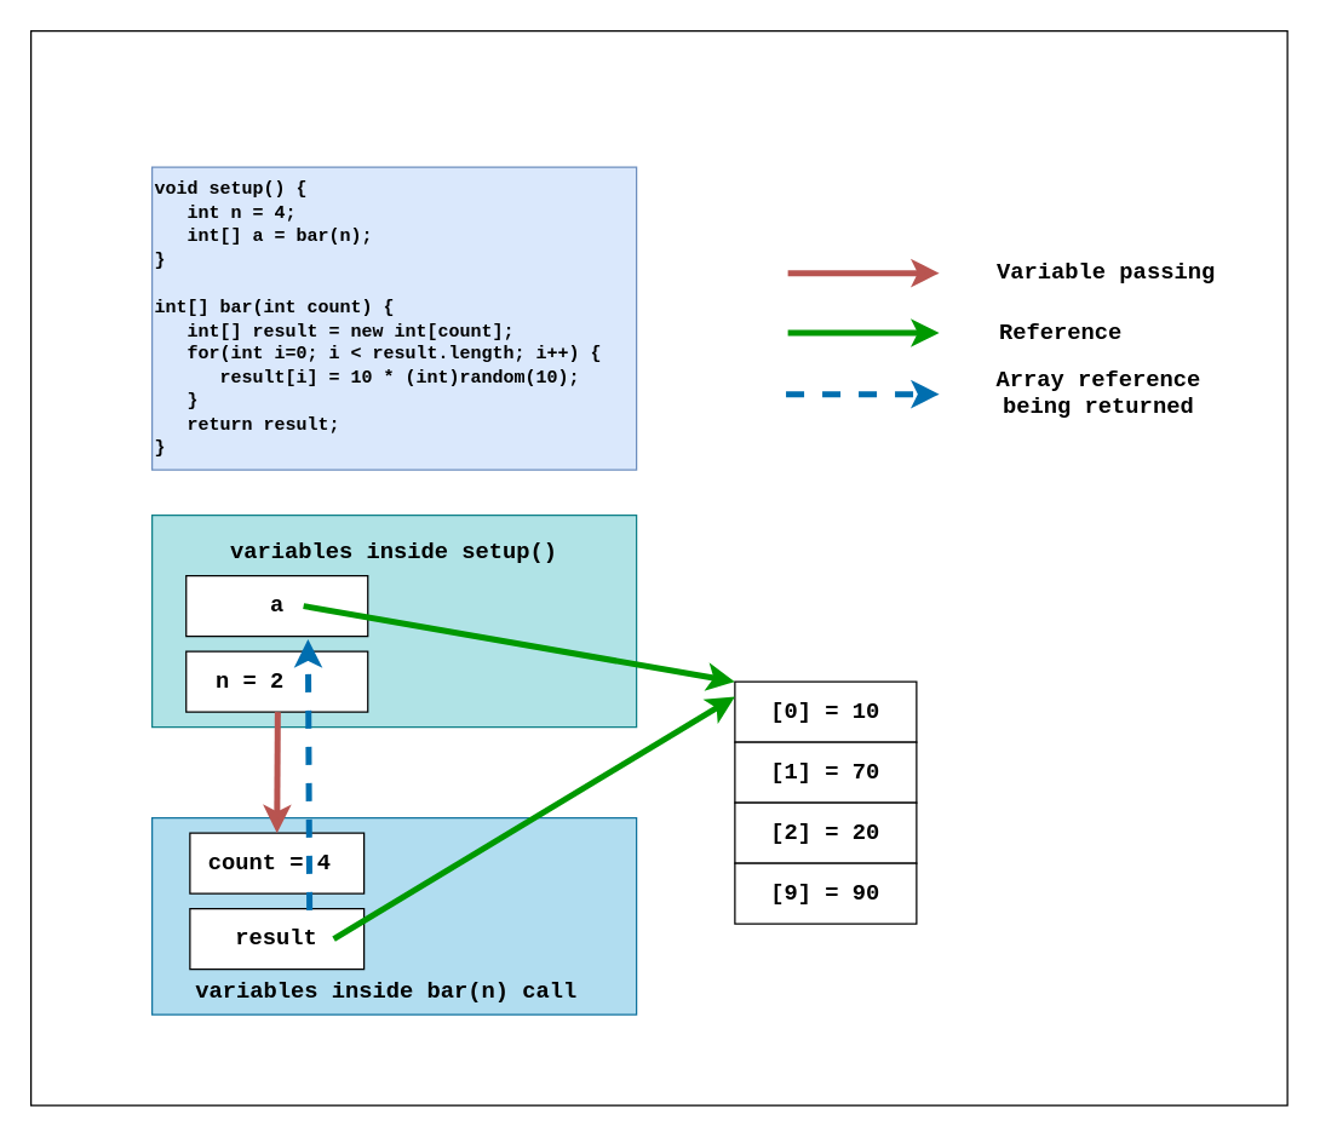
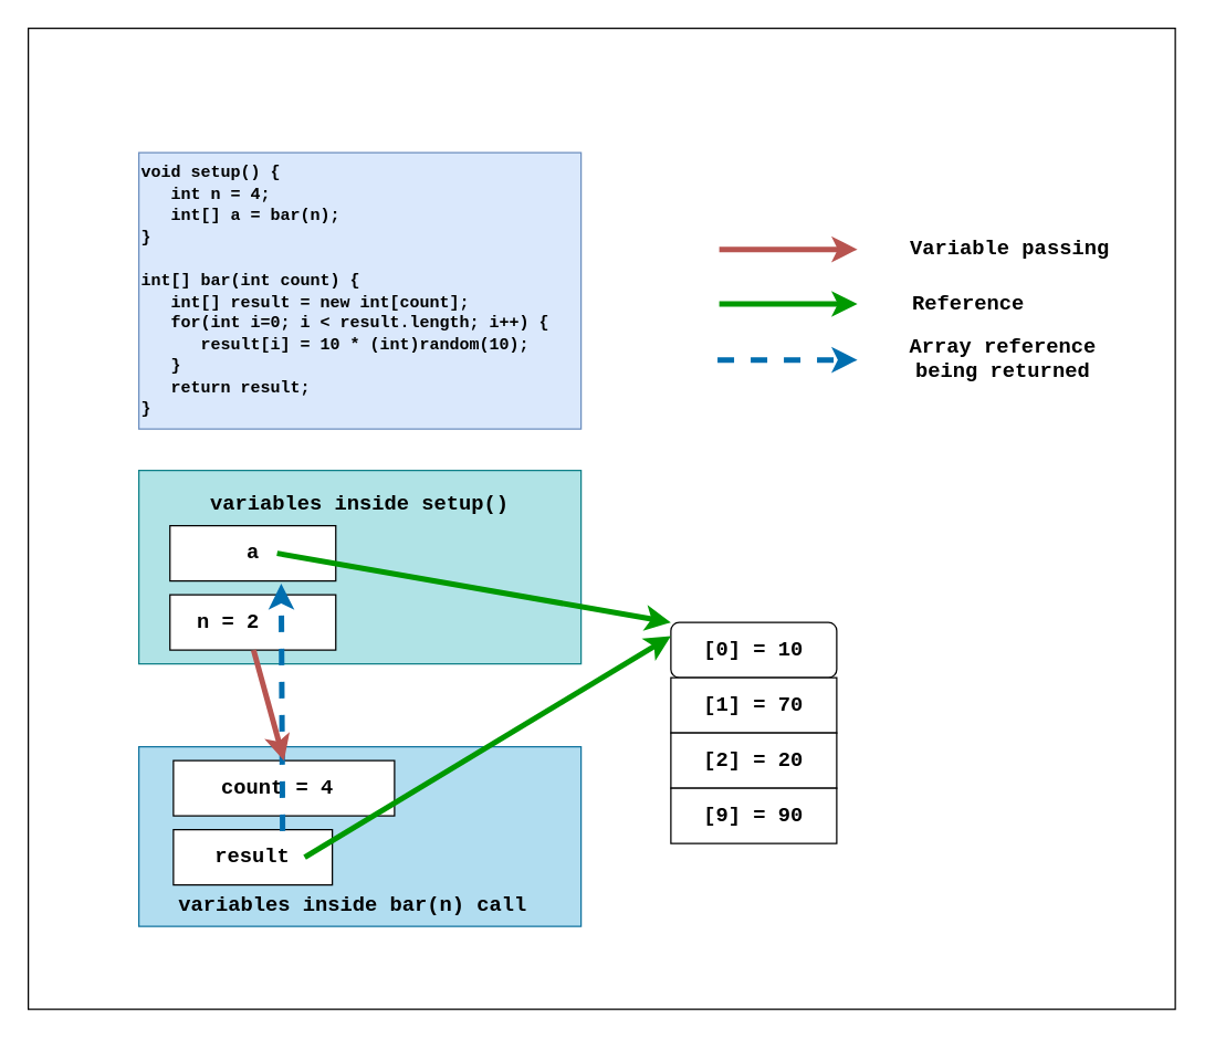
- <mxCell id="7" value="[0] = 10" style="rounded=0;whiteSpace=wrap;html=1;fontFamily=Courier New;align=center;fontSize=15;fontStyle=1" parent="1" vertex="1"><mxGeometry x="485" y="450" width="120" height="40" as="geometry" /></mxCell>
+ <mxCell id="7" value="[0] = 10" style="whiteSpace=wrap;html=1;fontFamily=Courier New;align=center;fontSize=15;fontStyle=1;rounded=1;" parent="1" vertex="1"><mxGeometry x="485" y="450" width="120" height="40" as="geometry" /></mxCell>
- <mxCell id="14" value="count = 4&amp;nbsp;" style="rounded=0;whiteSpace=wrap;html=1;fontFamily=Courier New;align=center;fontSize=15;fontStyle=1" parent="1" vertex="1"><mxGeometry x="125" y="550" width="115" height="40" as="geometry" /></mxCell>
+ <mxCell id="14" value="count = 4&amp;nbsp;" style="rounded=0;whiteSpace=wrap;html=1;fontFamily=Courier New;align=center;fontSize=15;fontStyle=1" parent="1" vertex="1"><mxGeometry x="125" y="550" width="160" height="40" as="geometry" /></mxCell>
